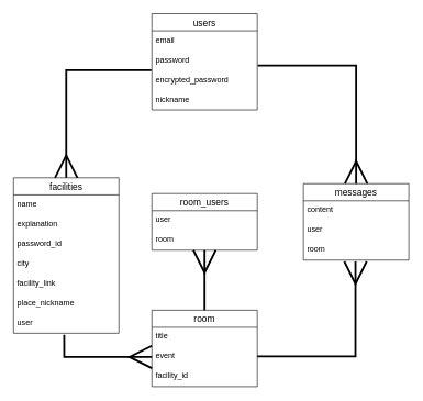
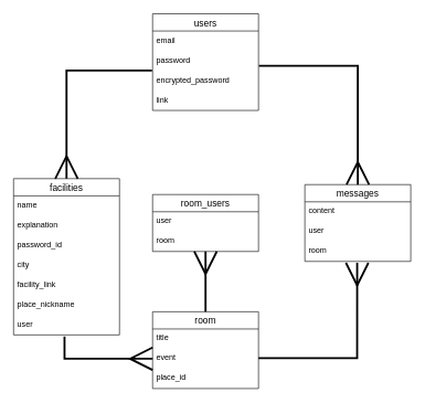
- <mxCell id="6" value="nickname" style="text;strokeColor=none;fillColor=none;spacingLeft=4;spacingRight=4;overflow=hidden;rotatable=0;points=[[0,0.5],[1,0.5]];portConstraint=eastwest;fontSize=12;" parent="2" vertex="1"><mxGeometry y="116" width="160" height="30" as="geometry" /></mxCell>
+ <mxCell id="6" value="link" style="text;strokeColor=none;fillColor=none;spacingLeft=4;spacingRight=4;overflow=hidden;rotatable=0;points=[[0,0.5],[1,0.5]];portConstraint=eastwest;fontSize=12;" parent="2" vertex="1"><mxGeometry y="116" width="160" height="30" as="geometry" /></mxCell>
- <mxCell id="18" value="facility_id" style="text;strokeColor=none;fillColor=none;spacingLeft=4;spacingRight=4;overflow=hidden;rotatable=0;points=[[0,0.5],[1,0.5]];portConstraint=eastwest;fontSize=12;" parent="15" vertex="1"><mxGeometry y="86" width="160" height="30" as="geometry" /></mxCell>
+ <mxCell id="18" value="place_id" style="text;strokeColor=none;fillColor=none;spacingLeft=4;spacingRight=4;overflow=hidden;rotatable=0;points=[[0,0.5],[1,0.5]];portConstraint=eastwest;fontSize=12;" parent="15" vertex="1"><mxGeometry y="86" width="160" height="30" as="geometry" /></mxCell>
